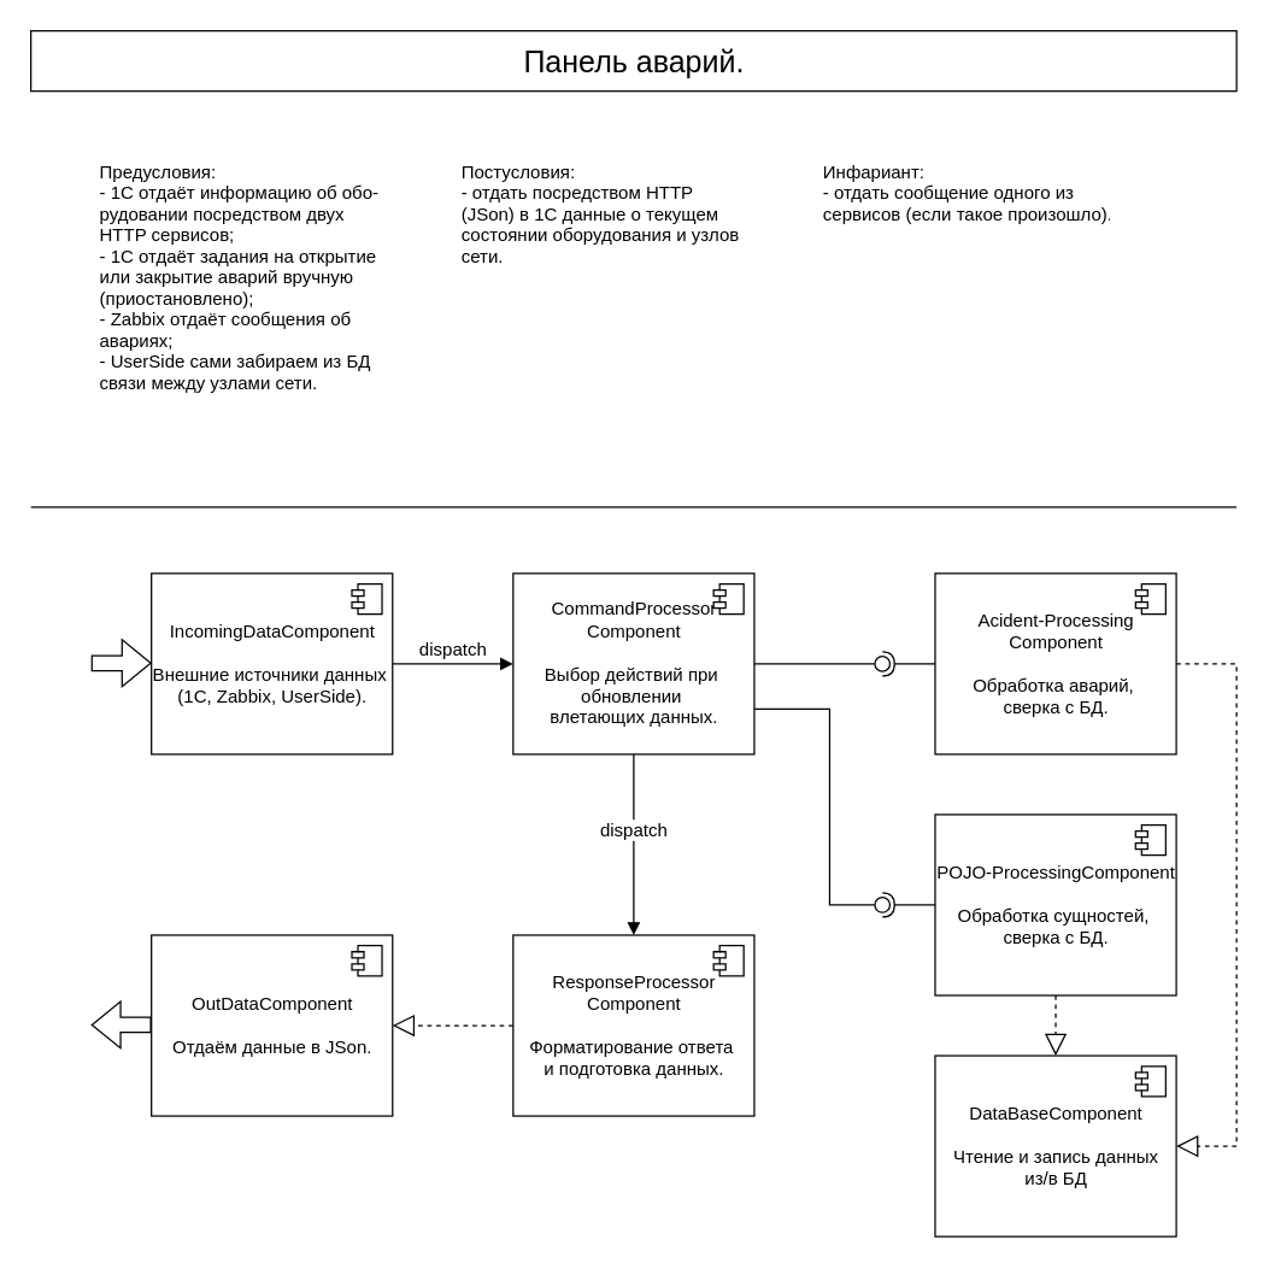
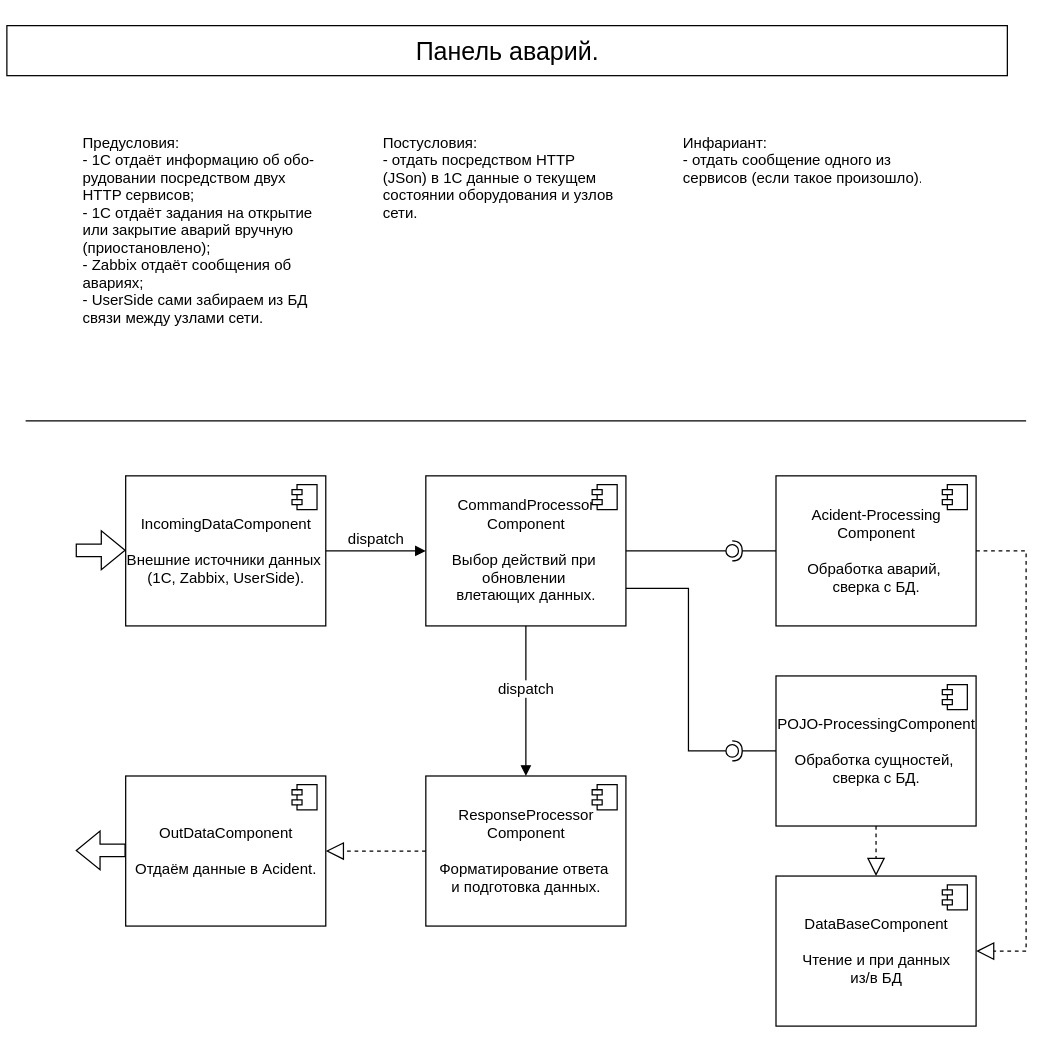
- <mxCell id="2" value="Панель аварий.&lt;br style=&quot;font-size: 20px;&quot;&gt;" style="html=1;fontSize=20;" vertex="1" parent="1"><mxGeometry width="800" height="40" as="geometry" x="20" y="20" /></mxCell>
+ <mxCell id="2" value="Панель аварий.&lt;br style=&quot;font-size: 20px;&quot;&gt;" style="html=1;fontSize=20;" vertex="1" parent="1"><mxGeometry x="5" y="20" width="800" height="40" as="geometry" /></mxCell>
- <mxCell id="9" value="OutDataComponent&lt;br&gt;&lt;br&gt;Отдаём данные в JSon." style="html=1;dropTarget=0;fontSize=12;" vertex="1" parent="1"><mxGeometry x="100" y="620" width="160" height="120" as="geometry" /></mxCell>
+ <mxCell id="9" value="OutDataComponent&lt;br&gt;&lt;br&gt;Отдаём данные в Acident." style="html=1;dropTarget=0;fontSize=12;" vertex="1" parent="1"><mxGeometry x="100" y="620" width="160" height="120" as="geometry" /></mxCell>
- <mxCell id="13" value="DataBaseComponent&lt;br&gt;&lt;br&gt;Чтение и запись данных&lt;br&gt;из/в БД" style="html=1;dropTarget=0;fontSize=12;" vertex="1" parent="1"><mxGeometry x="620" y="700" width="160" height="120" as="geometry" /></mxCell>
+ <mxCell id="13" value="DataBaseComponent&lt;br&gt;&lt;br&gt;Чтение и при данных&lt;br&gt;из/в БД" style="html=1;dropTarget=0;fontSize=12;" vertex="1" parent="1"><mxGeometry x="620" y="700" width="160" height="120" as="geometry" /></mxCell>
